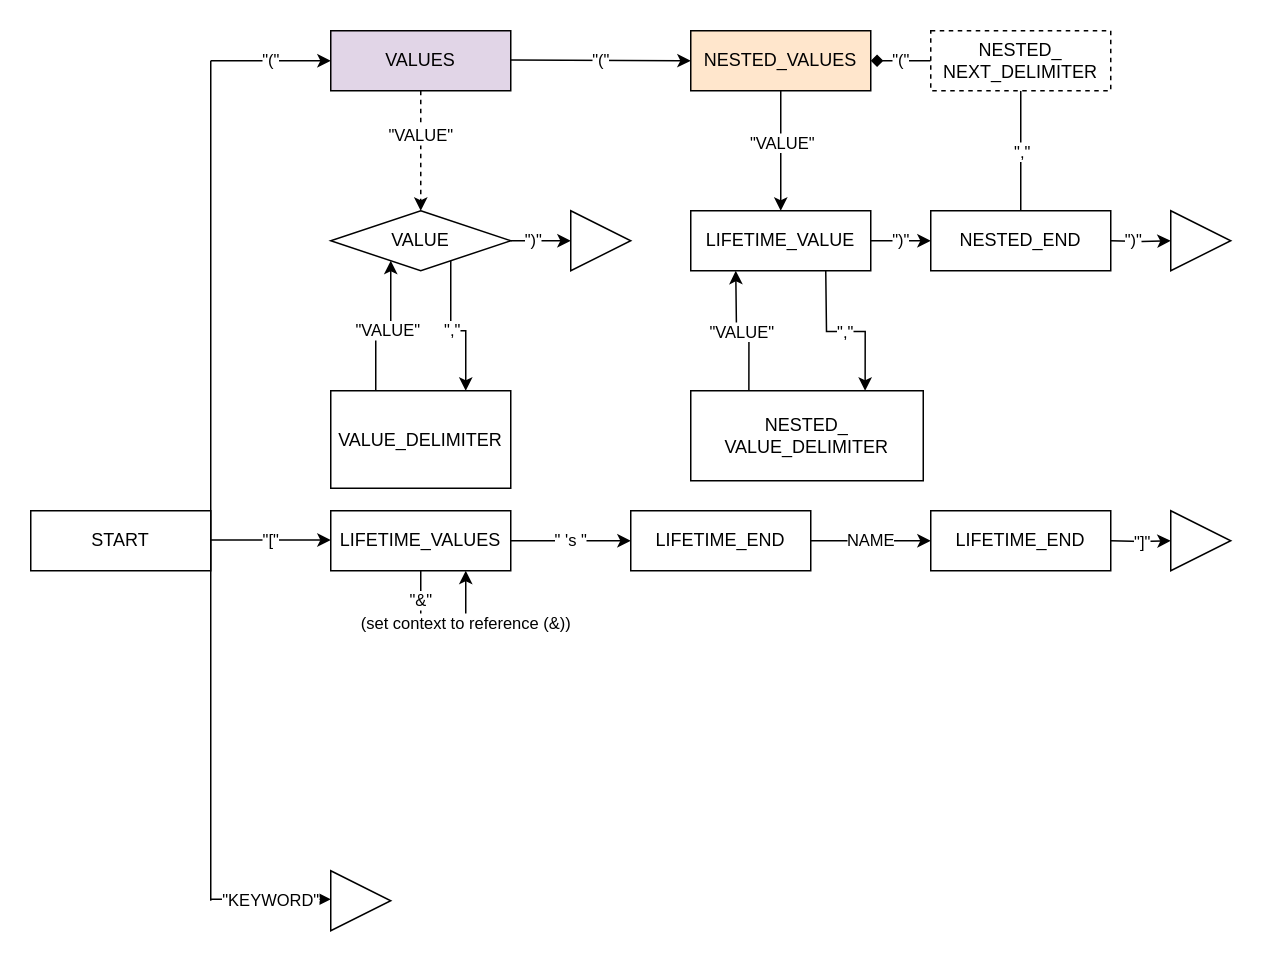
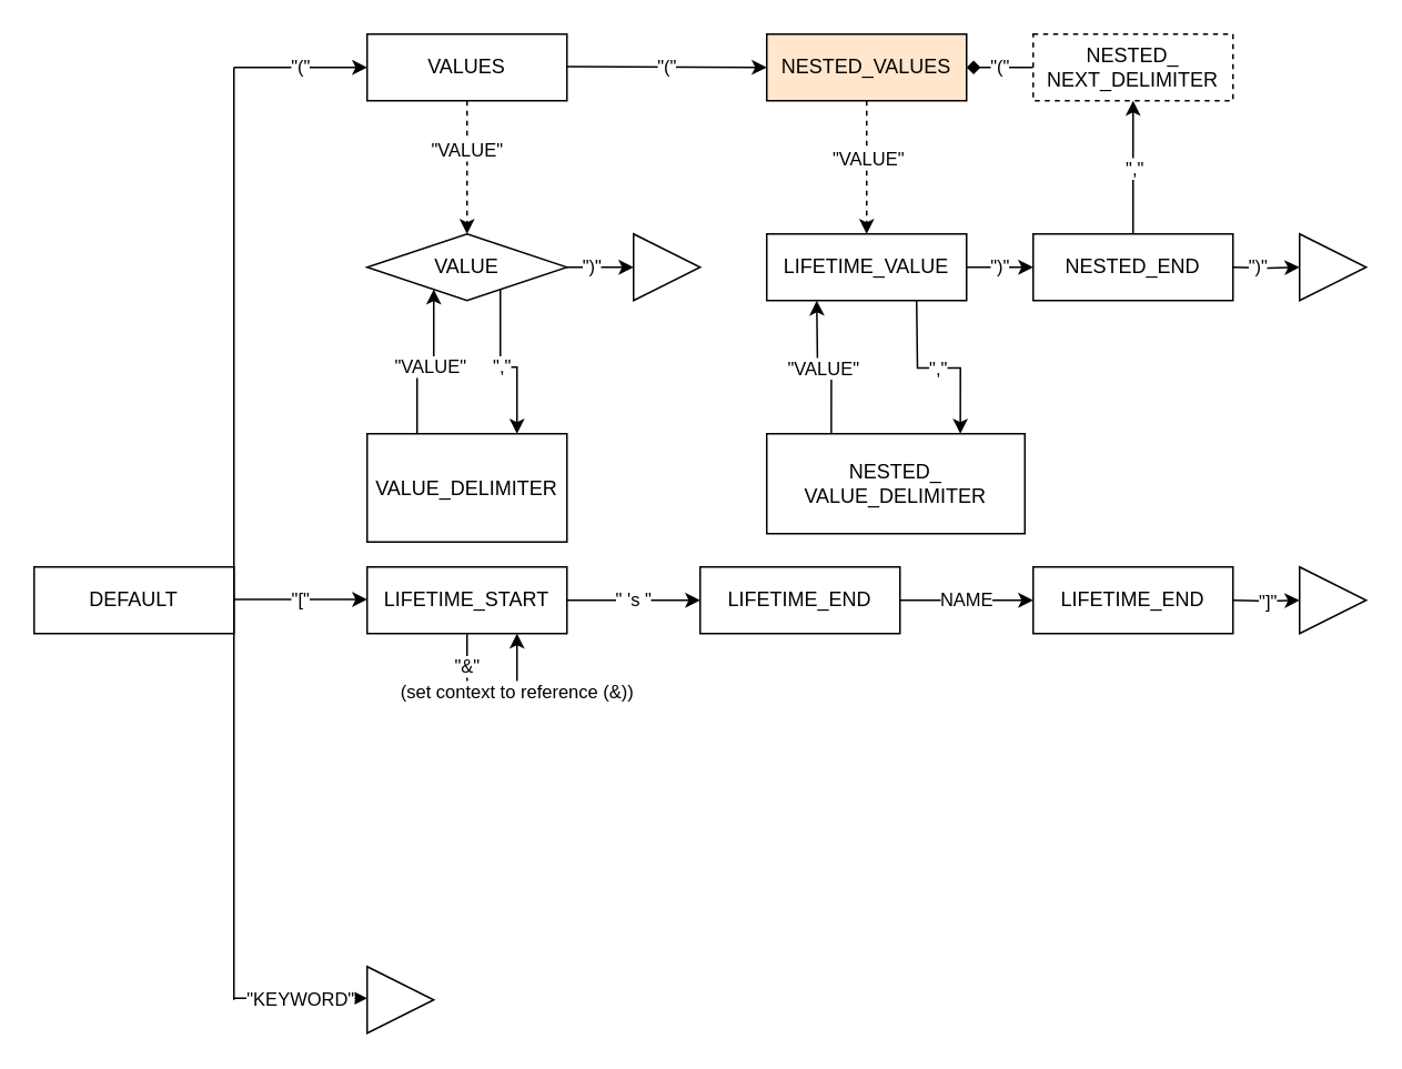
- <mxCell id="4" value="VALUES" style="rounded=0;whiteSpace=wrap;html=1;fillColor=#e1d5e7;" vertex="1" parent="1"><mxGeometry x="220" width="120" height="40" as="geometry" y="20" /></mxCell>
+ <mxCell id="4" value="VALUES" style="rounded=0;whiteSpace=wrap;html=1;" vertex="1" parent="1"><mxGeometry x="220" width="120" height="40" as="geometry" y="20" /></mxCell>
- <mxCell id="22" style="edgeStyle=orthogonalEdgeStyle;rounded=0;orthogonalLoop=1;jettySize=auto;html=1;exitX=0.5;exitY=0;exitDx=0;exitDy=0;entryX=0.5;entryY=1;entryDx=0;entryDy=0;endArrow=none;" edge="1" parent="1" source="24" target="29"><mxGeometry relative="1" as="geometry" /></mxCell>
+ <mxCell id="22" style="edgeStyle=orthogonalEdgeStyle;rounded=0;orthogonalLoop=1;jettySize=auto;html=1;exitX=0.5;exitY=0;exitDx=0;exitDy=0;entryX=0.5;entryY=1;entryDx=0;entryDy=0;" edge="1" parent="1" source="24" target="29"><mxGeometry relative="1" as="geometry" /></mxCell>
- <mxCell id="14" style="edgeStyle=orthogonalEdgeStyle;rounded=0;orthogonalLoop=1;jettySize=auto;html=1;exitX=0.5;exitY=1;exitDx=0;exitDy=0;entryX=0.5;entryY=0;entryDx=0;entryDy=0;" edge="1" parent="1" source="16" target="18"><mxGeometry relative="1" as="geometry" /></mxCell>
+ <mxCell id="14" style="edgeStyle=orthogonalEdgeStyle;rounded=0;orthogonalLoop=1;jettySize=auto;html=1;exitX=0.5;exitY=1;exitDx=0;exitDy=0;entryX=0.5;entryY=0;entryDx=0;entryDy=0;dashed=1;" edge="1" parent="1" source="16" target="18"><mxGeometry relative="1" as="geometry" /></mxCell>
- <mxCell id="41" value="START" style="rounded=0;whiteSpace=wrap;html=1;" vertex="1" parent="1"><mxGeometry y="340" width="120" height="40" as="geometry" x="20" /></mxCell>
+ <mxCell id="41" value="DEFAULT" style="rounded=0;whiteSpace=wrap;html=1;" vertex="1" parent="1"><mxGeometry y="340" width="120" height="40" as="geometry" x="20" /></mxCell>
- <mxCell id="32" value="LIFETIME_VALUES" style="rounded=0;whiteSpace=wrap;html=1;" vertex="1" parent="1"><mxGeometry x="220" y="340" width="120" height="40" as="geometry" /></mxCell>
+ <mxCell id="32" value="LIFETIME_START" style="rounded=0;whiteSpace=wrap;html=1;" vertex="1" parent="1"><mxGeometry x="220" y="340" width="120" height="40" as="geometry" /></mxCell>
